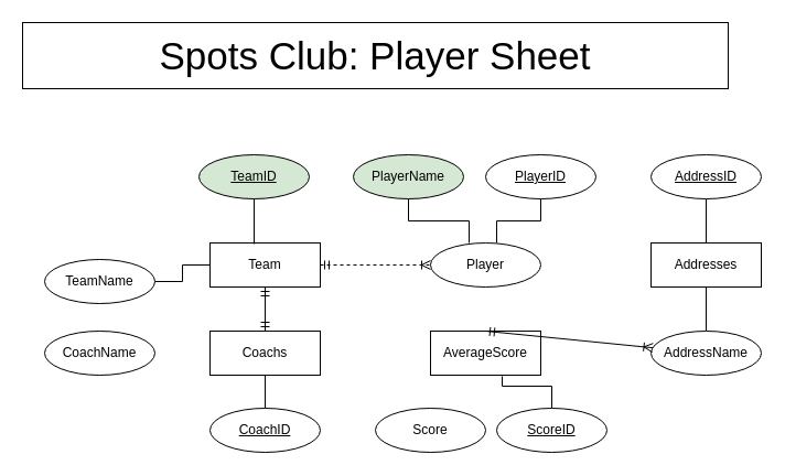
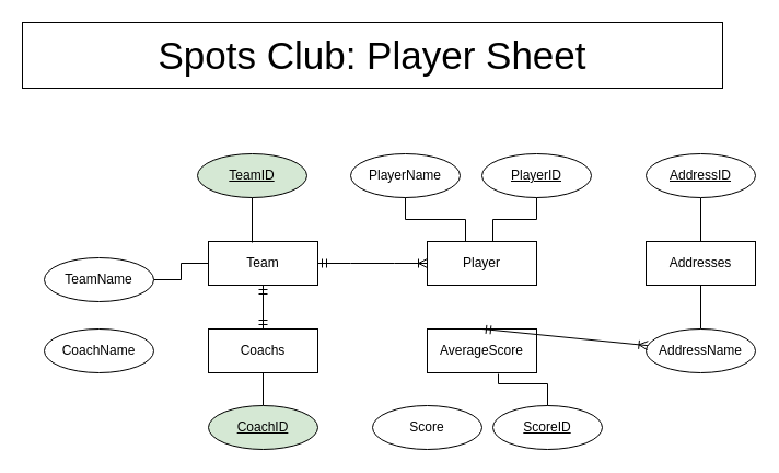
- <mxCell id="3" value="PlayerName" style="ellipse;whiteSpace=wrap;html=1;align=center;fillColor=#d5e8d4;" vertex="1" parent="1"><mxGeometry x="320" y="140" width="100" height="40" as="geometry" /></mxCell>
+ <mxCell id="3" value="PlayerName" style="ellipse;whiteSpace=wrap;html=1;align=center;" vertex="1" parent="1"><mxGeometry x="320" y="140" width="100" height="40" as="geometry" /></mxCell>
- <mxCell id="28" value="" style="edgeStyle=entityRelationEdgeStyle;fontSize=12;html=1;endArrow=ERoneToMany;startArrow=ERmandOne;rounded=0;exitX=1;exitY=0.5;exitDx=0;exitDy=0;entryX=0;entryY=0.5;entryDx=0;entryDy=0;dashed=1;" edge="1" parent="1" source="11" target="2"><mxGeometry width="100" height="100" relative="1" as="geometry"><mxPoint x="270" y="480" as="sourcePoint" /><mxPoint x="360" y="310" as="targetPoint" /></mxGeometry></mxCell>
+ <mxCell id="28" value="" style="edgeStyle=entityRelationEdgeStyle;fontSize=12;html=1;endArrow=ERoneToMany;startArrow=ERmandOne;rounded=0;exitX=1;exitY=0.5;exitDx=0;exitDy=0;entryX=0;entryY=0.5;entryDx=0;entryDy=0;" edge="1" parent="1" source="11" target="2"><mxGeometry width="100" height="100" relative="1" as="geometry"><mxPoint x="270" y="480" as="sourcePoint" /><mxPoint x="360" y="310" as="targetPoint" /></mxGeometry></mxCell>
- <mxCell id="2" value="Player" style="ellipse;whiteSpace=wrap;html=1;align=center;" vertex="1" parent="1"><mxGeometry x="390" y="220" width="100" height="40" as="geometry" /></mxCell>
+ <mxCell id="2" value="Player" style="whiteSpace=wrap;html=1;align=center;" vertex="1" parent="1"><mxGeometry x="390" y="220" width="100" height="40" as="geometry" /></mxCell>
- <mxCell id="18" value="&lt;u&gt;CoachID&lt;/u&gt;" style="ellipse;whiteSpace=wrap;html=1;align=center;" vertex="1" parent="1"><mxGeometry x="190" y="370" width="100" height="40" as="geometry" /></mxCell>
+ <mxCell id="18" value="&lt;u&gt;CoachID&lt;/u&gt;" style="ellipse;whiteSpace=wrap;html=1;align=center;fillColor=#d5e8d4;" vertex="1" parent="1"><mxGeometry x="190" y="370" width="100" height="40" as="geometry" /></mxCell>
